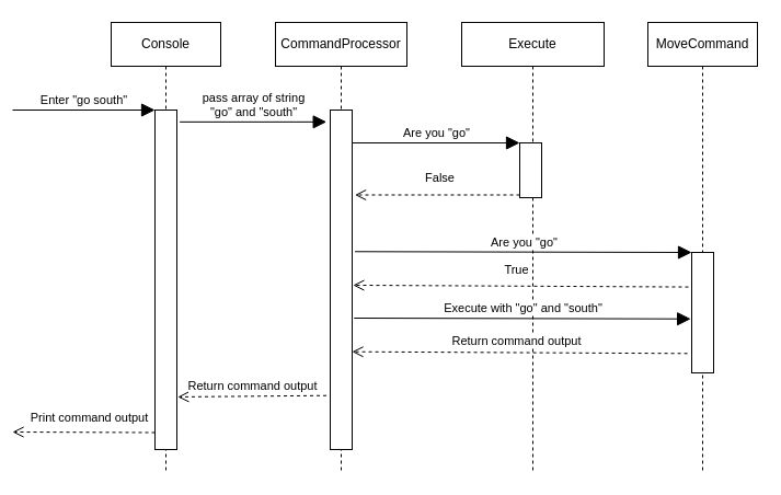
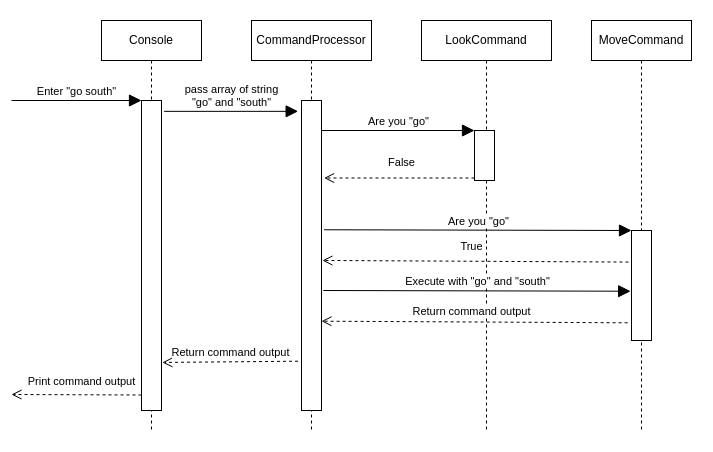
- <mxCell id="4" value="Execute" style="shape=umlLifeline;perimeter=lifelinePerimeter;whiteSpace=wrap;html=1;container=1;collapsible=0;recursiveResize=0;outlineConnect=0;" vertex="1" parent="1"><mxGeometry x="340" y="20" width="130" height="410" as="geometry" /></mxCell>
+ <mxCell id="4" value="LookCommand" style="shape=umlLifeline;perimeter=lifelinePerimeter;whiteSpace=wrap;html=1;container=1;collapsible=0;recursiveResize=0;outlineConnect=0;" vertex="1" parent="1"><mxGeometry x="340" y="20" width="130" height="410" as="geometry" /></mxCell>
